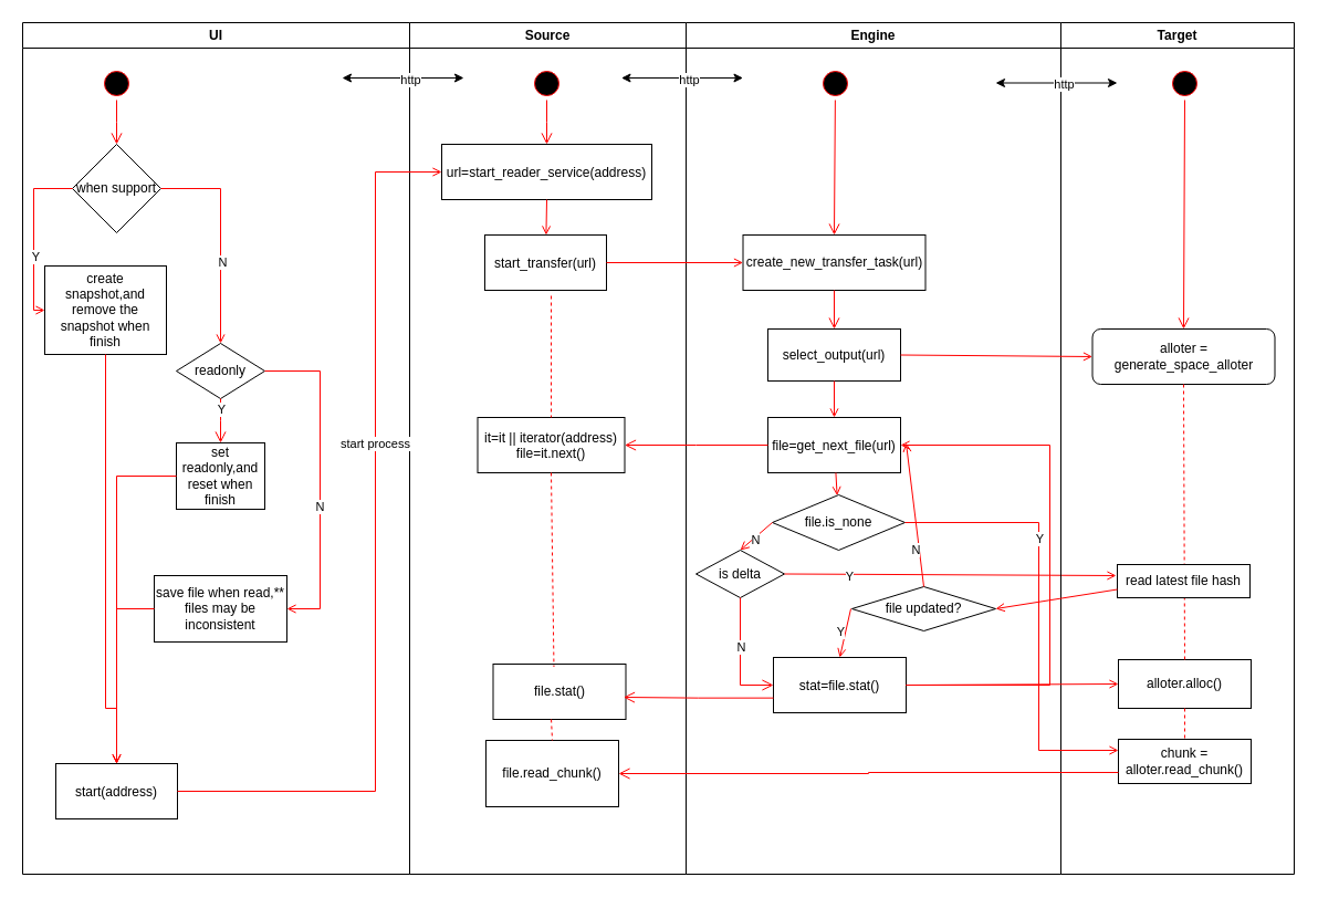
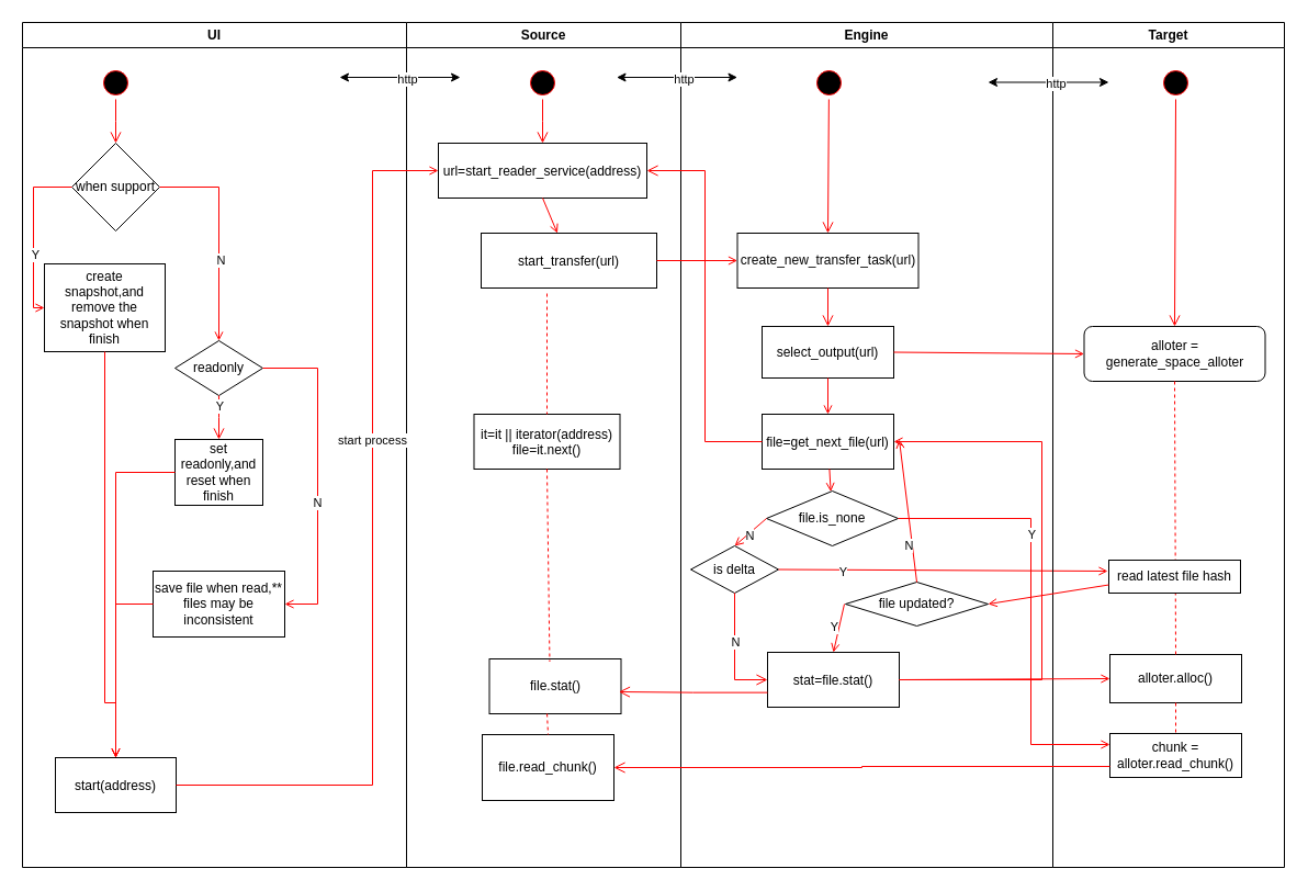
- <mxCell id="26" value="start_transfer(url)" style="" parent="22" vertex="1"><mxGeometry x="68" y="192" width="110" height="50" as="geometry" /></mxCell>
+ <mxCell id="26" value="start_transfer(url)" style="" parent="22" vertex="1"><mxGeometry x="68" y="192" width="160" height="50" as="geometry" /></mxCell>
- <mxCell id="72" value="" style="edgeStyle=elbowEdgeStyle;elbow=horizontal;verticalAlign=bottom;endArrow=open;endSize=8;strokeColor=#FF0000;endFill=1;rounded=0;exitX=0;exitY=0.5;exitDx=0;exitDy=0;entryX=1;entryY=0.5;entryDx=0;entryDy=0;" parent="1" source="35" target="28" edge="1"><mxGeometry x="-1100" y="-220" as="geometry"><mxPoint x="769.5" y="512" as="targetPoint" /><mxPoint x="769" y="432" as="sourcePoint" /></mxGeometry></mxCell>
+ <mxCell id="72" value="" style="edgeStyle=elbowEdgeStyle;elbow=horizontal;verticalAlign=bottom;endArrow=open;endSize=8;strokeColor=#FF0000;endFill=1;rounded=0;exitX=0;exitY=0.5;exitDx=0;exitDy=0;" parent="1" source="35" target="25" edge="1"><mxGeometry x="-1100" y="-220" as="geometry"><mxPoint x="769.5" y="512" as="targetPoint" /><mxPoint x="769" y="432" as="sourcePoint" /></mxGeometry></mxCell>
